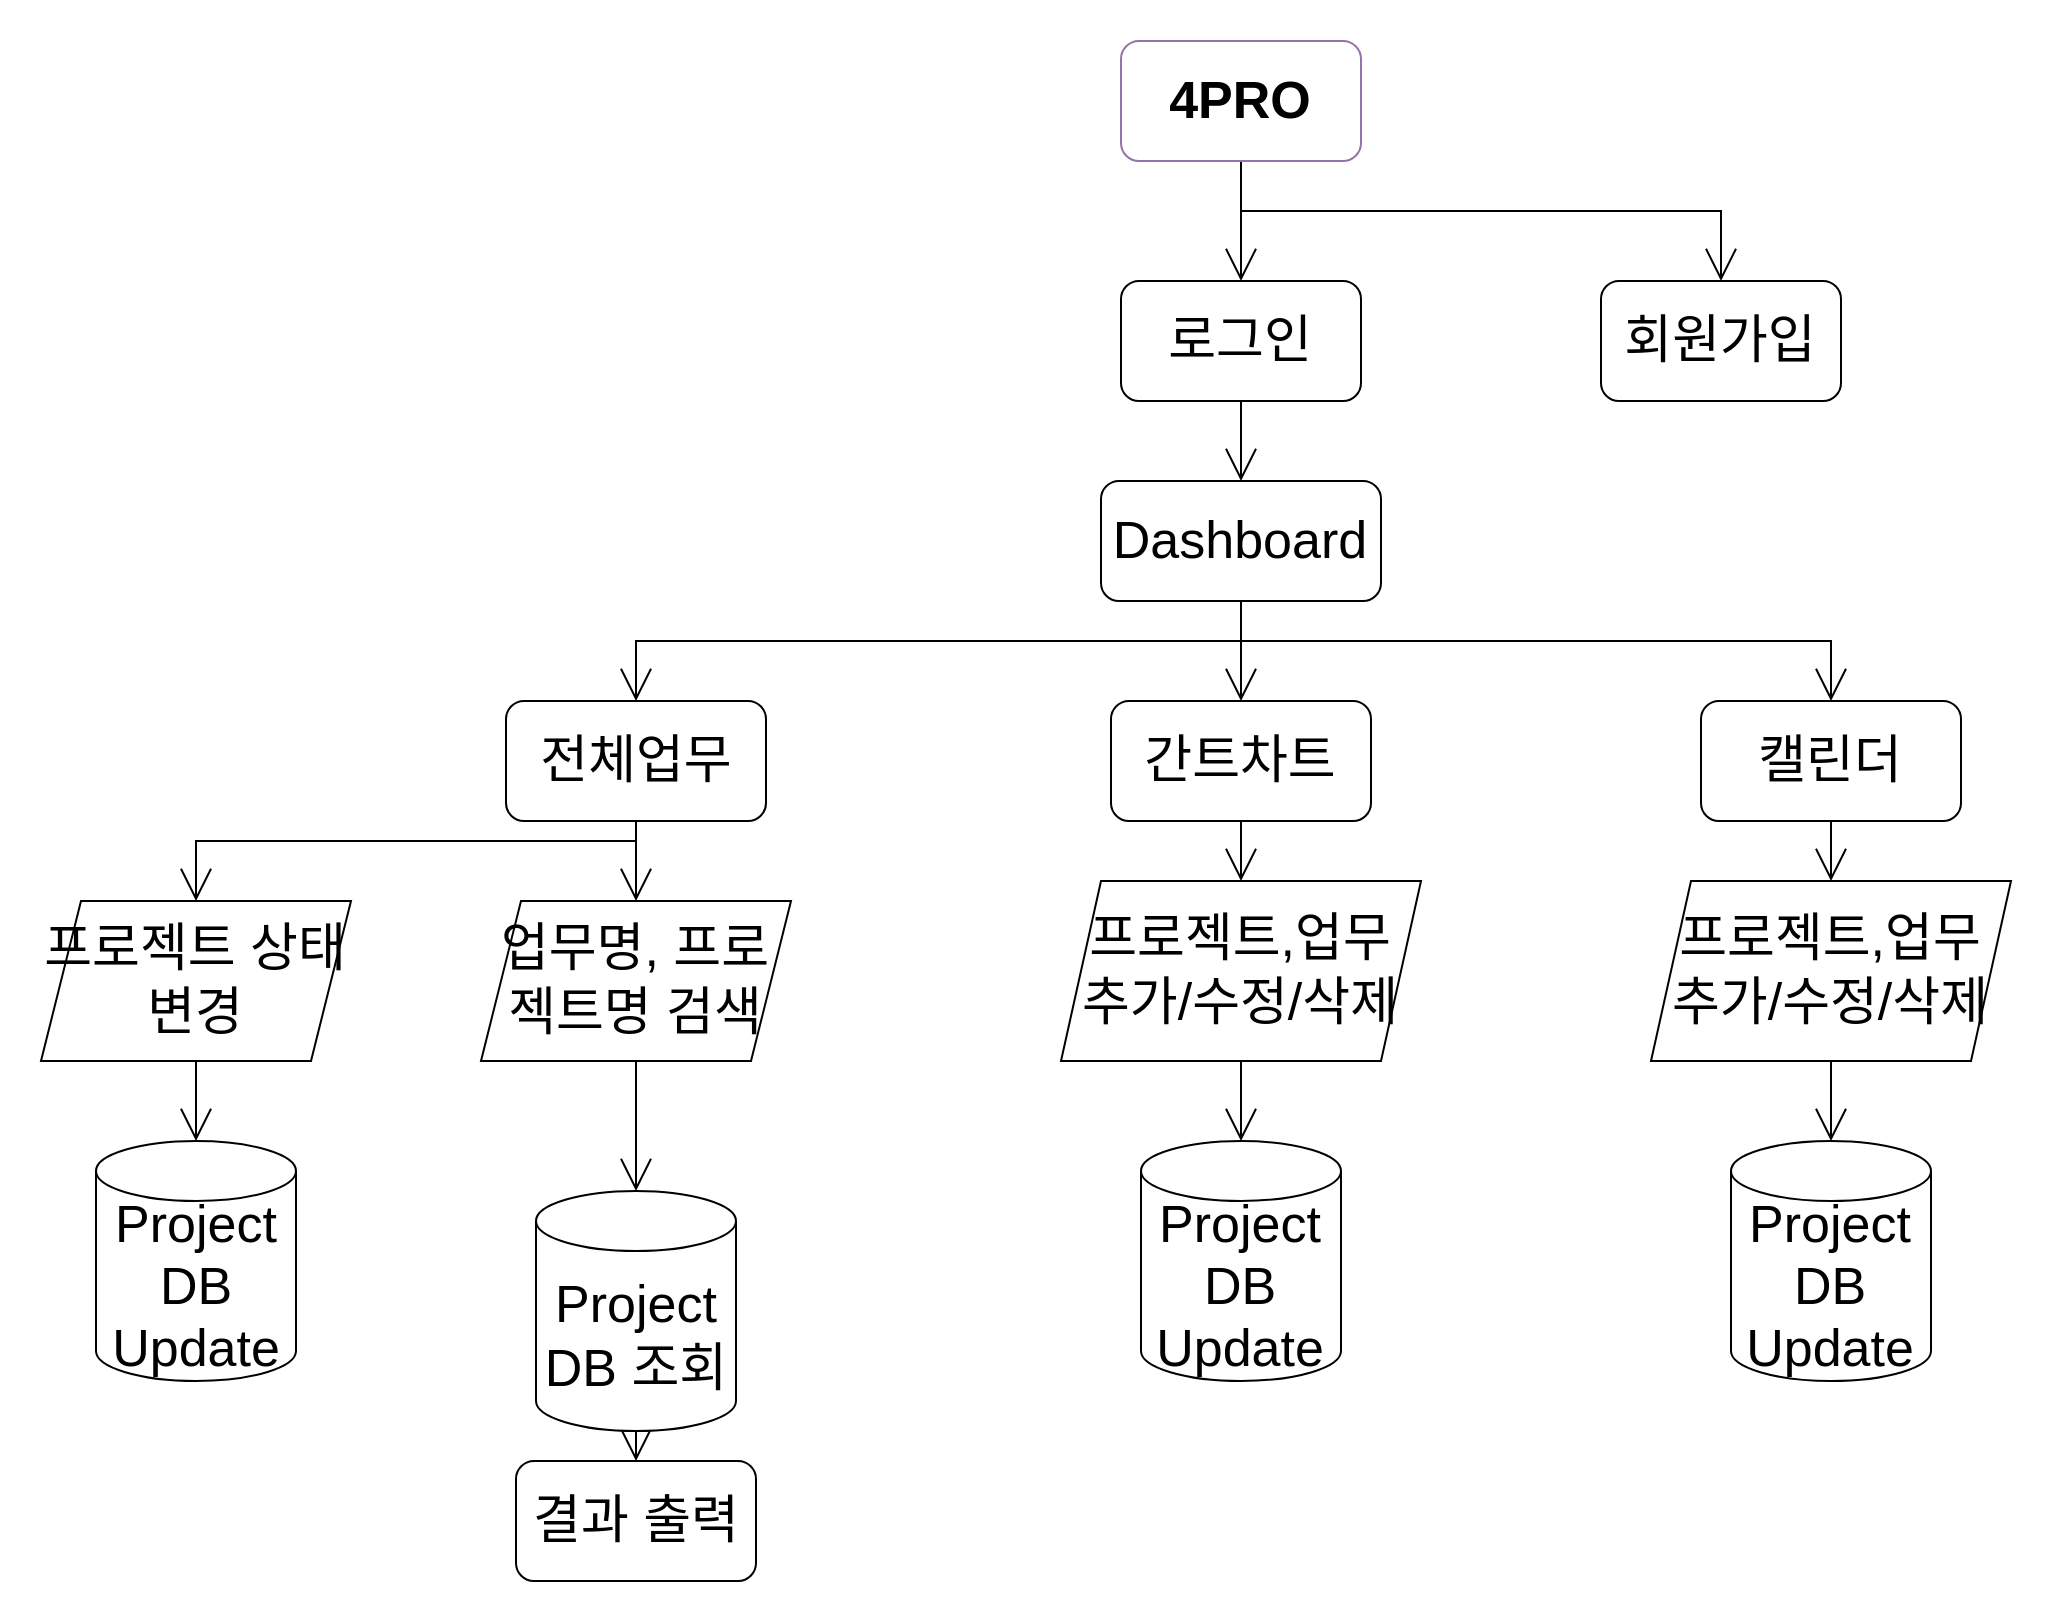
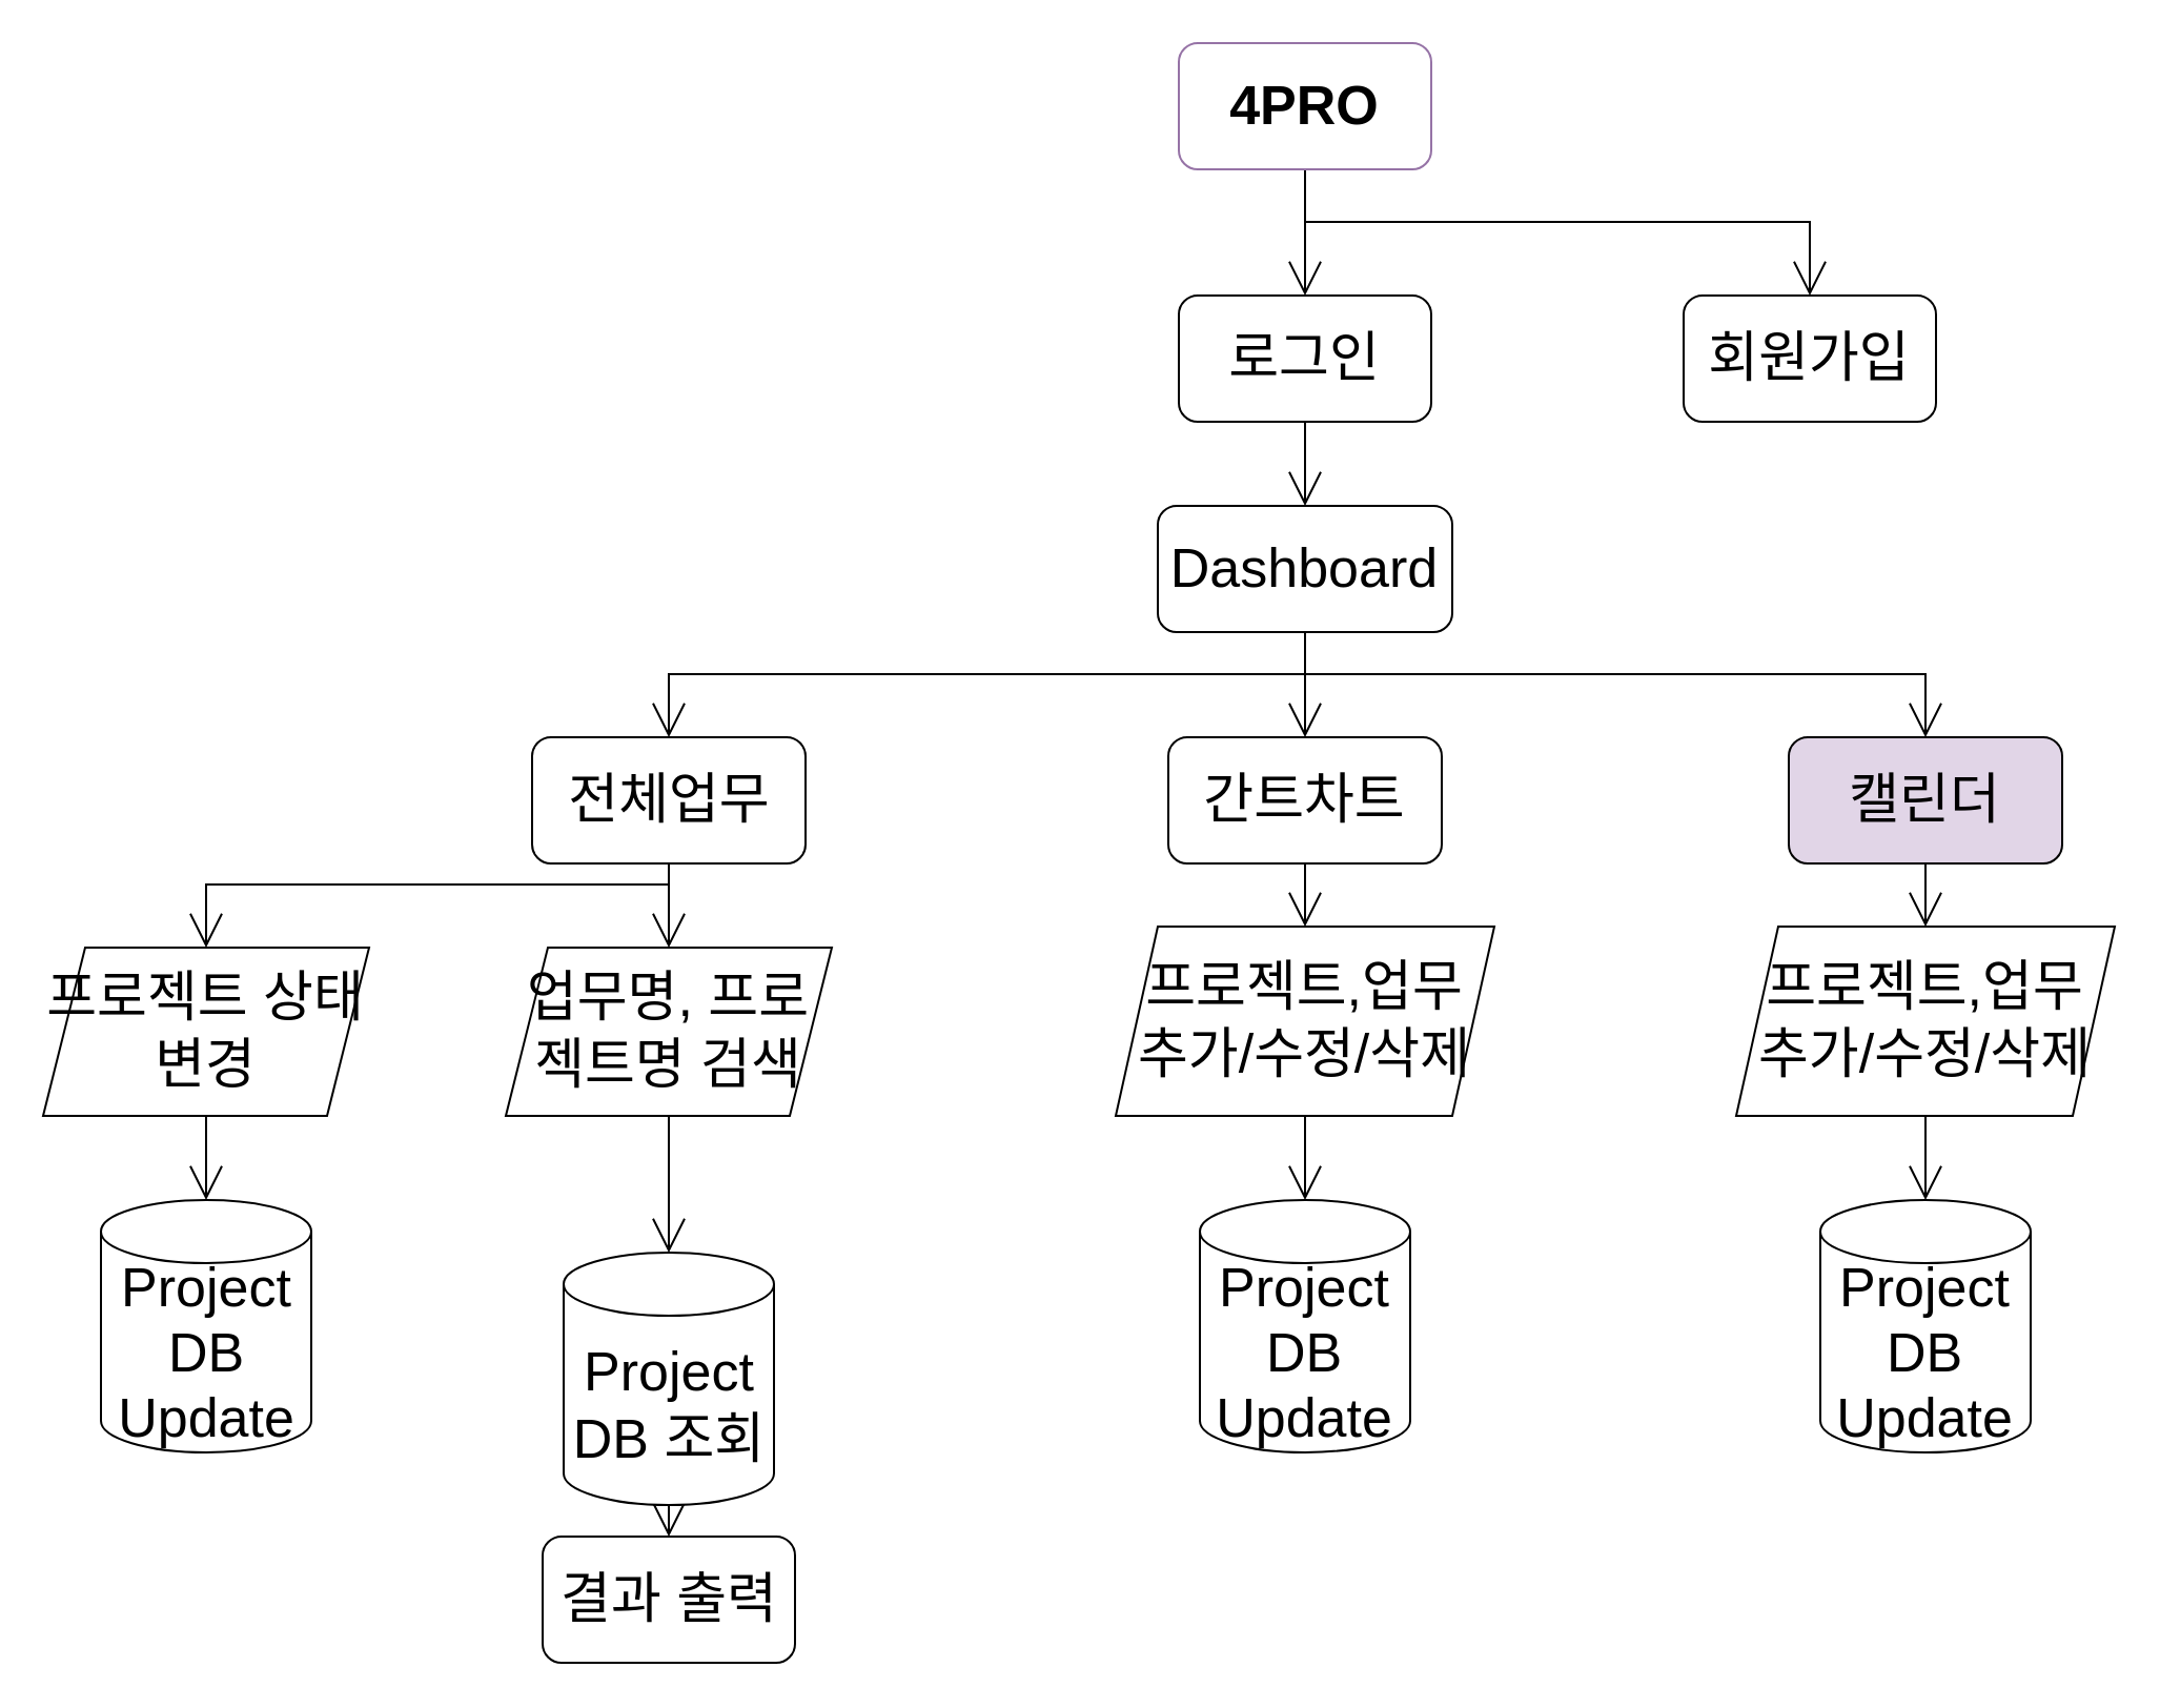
- <mxCell id="18" value="캘린더" style="rounded=1;whiteSpace=wrap;html=1;hachureGap=4;fontSize=26;" vertex="1" parent="1"><mxGeometry x="850" y="350" width="130" height="60" as="geometry" /></mxCell>
+ <mxCell id="18" value="캘린더" style="rounded=1;whiteSpace=wrap;html=1;hachureGap=4;fontSize=26;fillColor=#e1d5e7;" vertex="1" parent="1"><mxGeometry x="850" y="350" width="130" height="60" as="geometry" /></mxCell>
